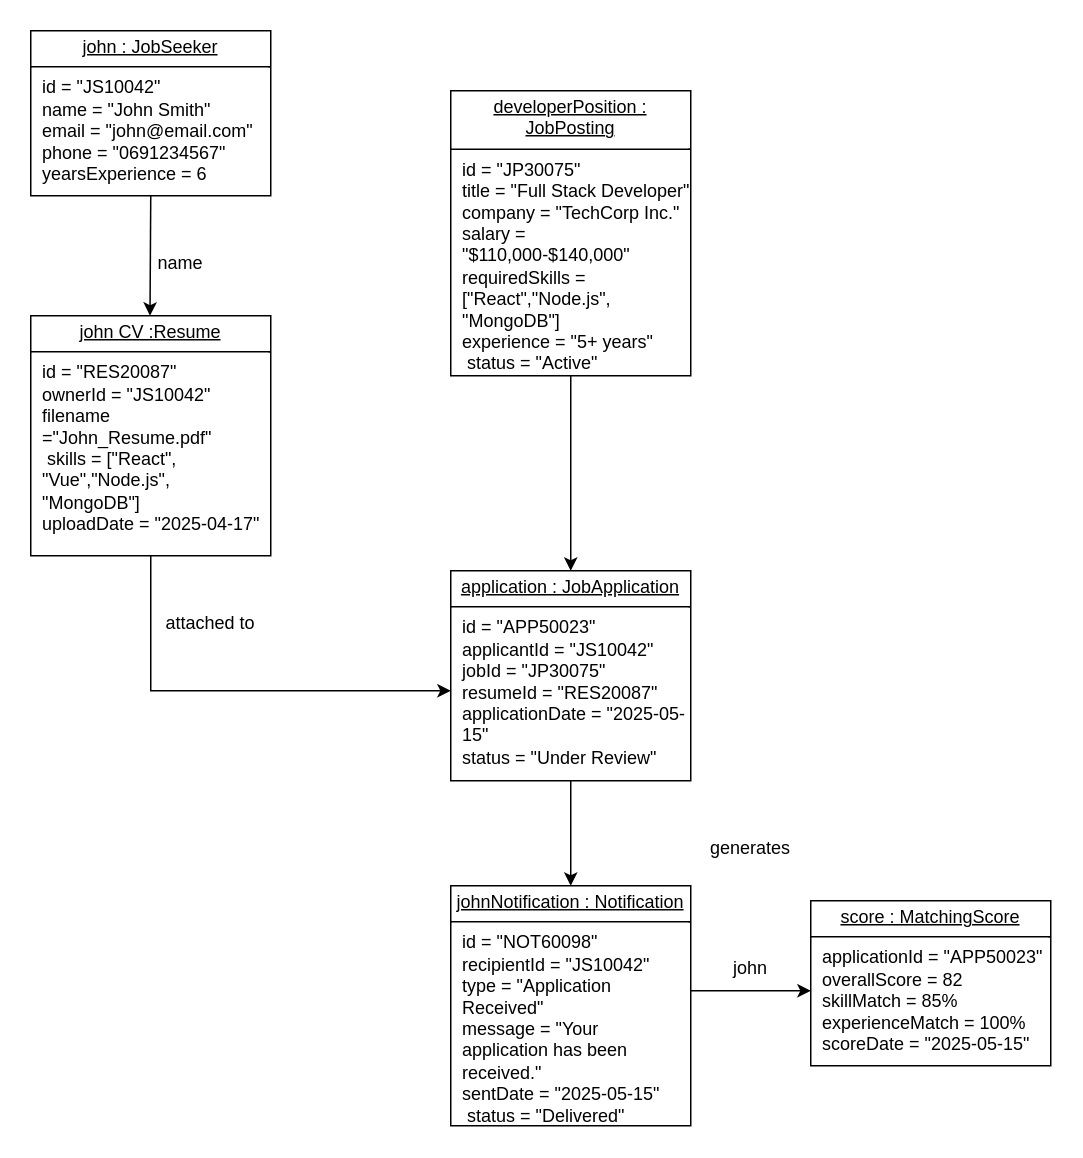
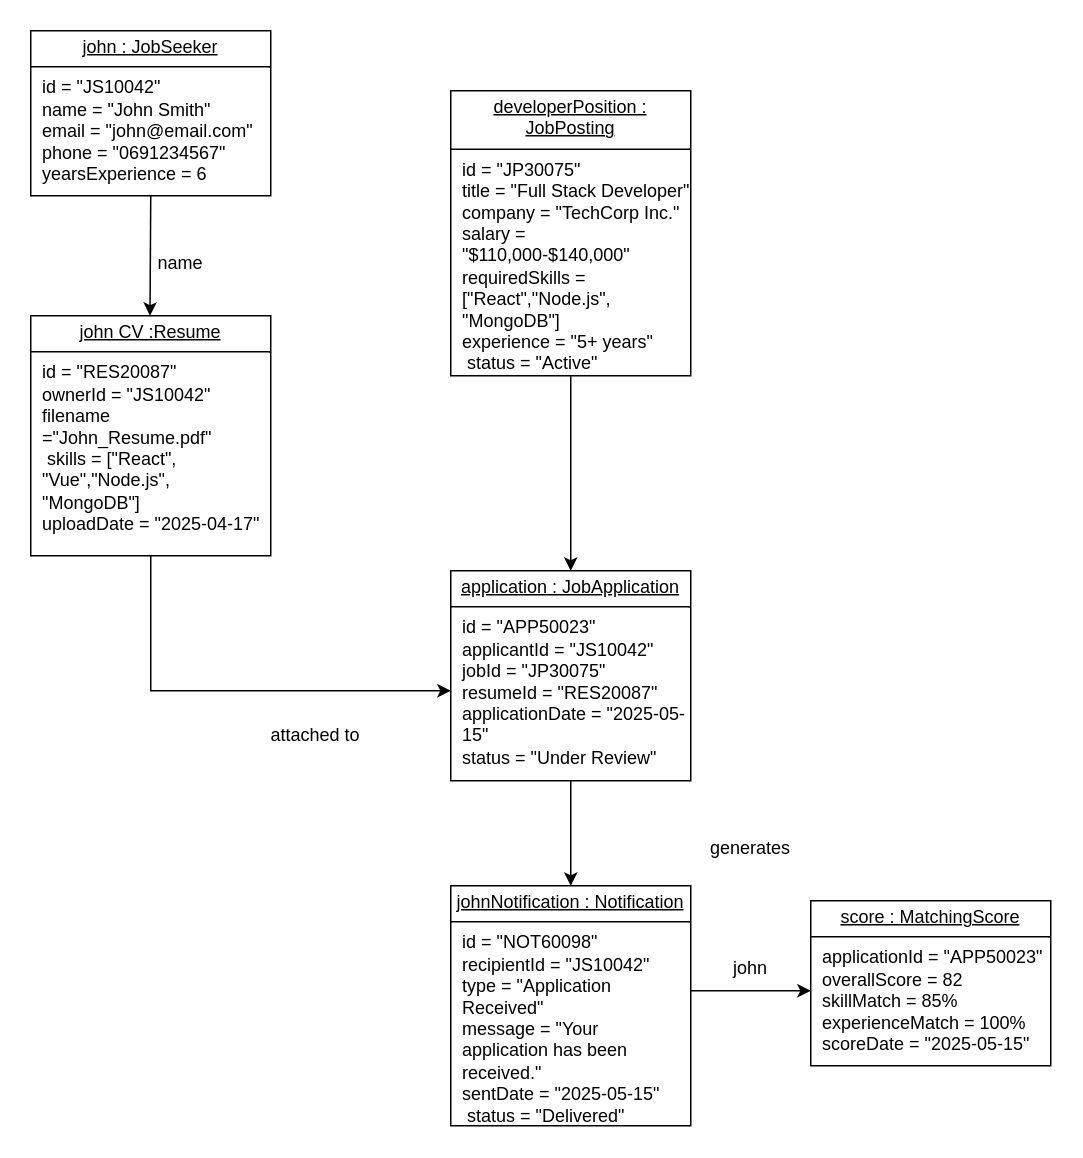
- <mxCell id="7" value="attached to" style="text;html=1;align=center;verticalAlign=middle;whiteSpace=wrap;rounded=0;" vertex="1" parent="1"><mxGeometry x="100" y="400" width="80" height="30" as="geometry" /></mxCell>
+ <mxCell id="7" value="attached to" style="text;html=1;align=center;verticalAlign=middle;whiteSpace=wrap;rounded=0;" vertex="1" parent="1"><mxGeometry x="170" y="475" width="80" height="30" as="geometry" /></mxCell>
